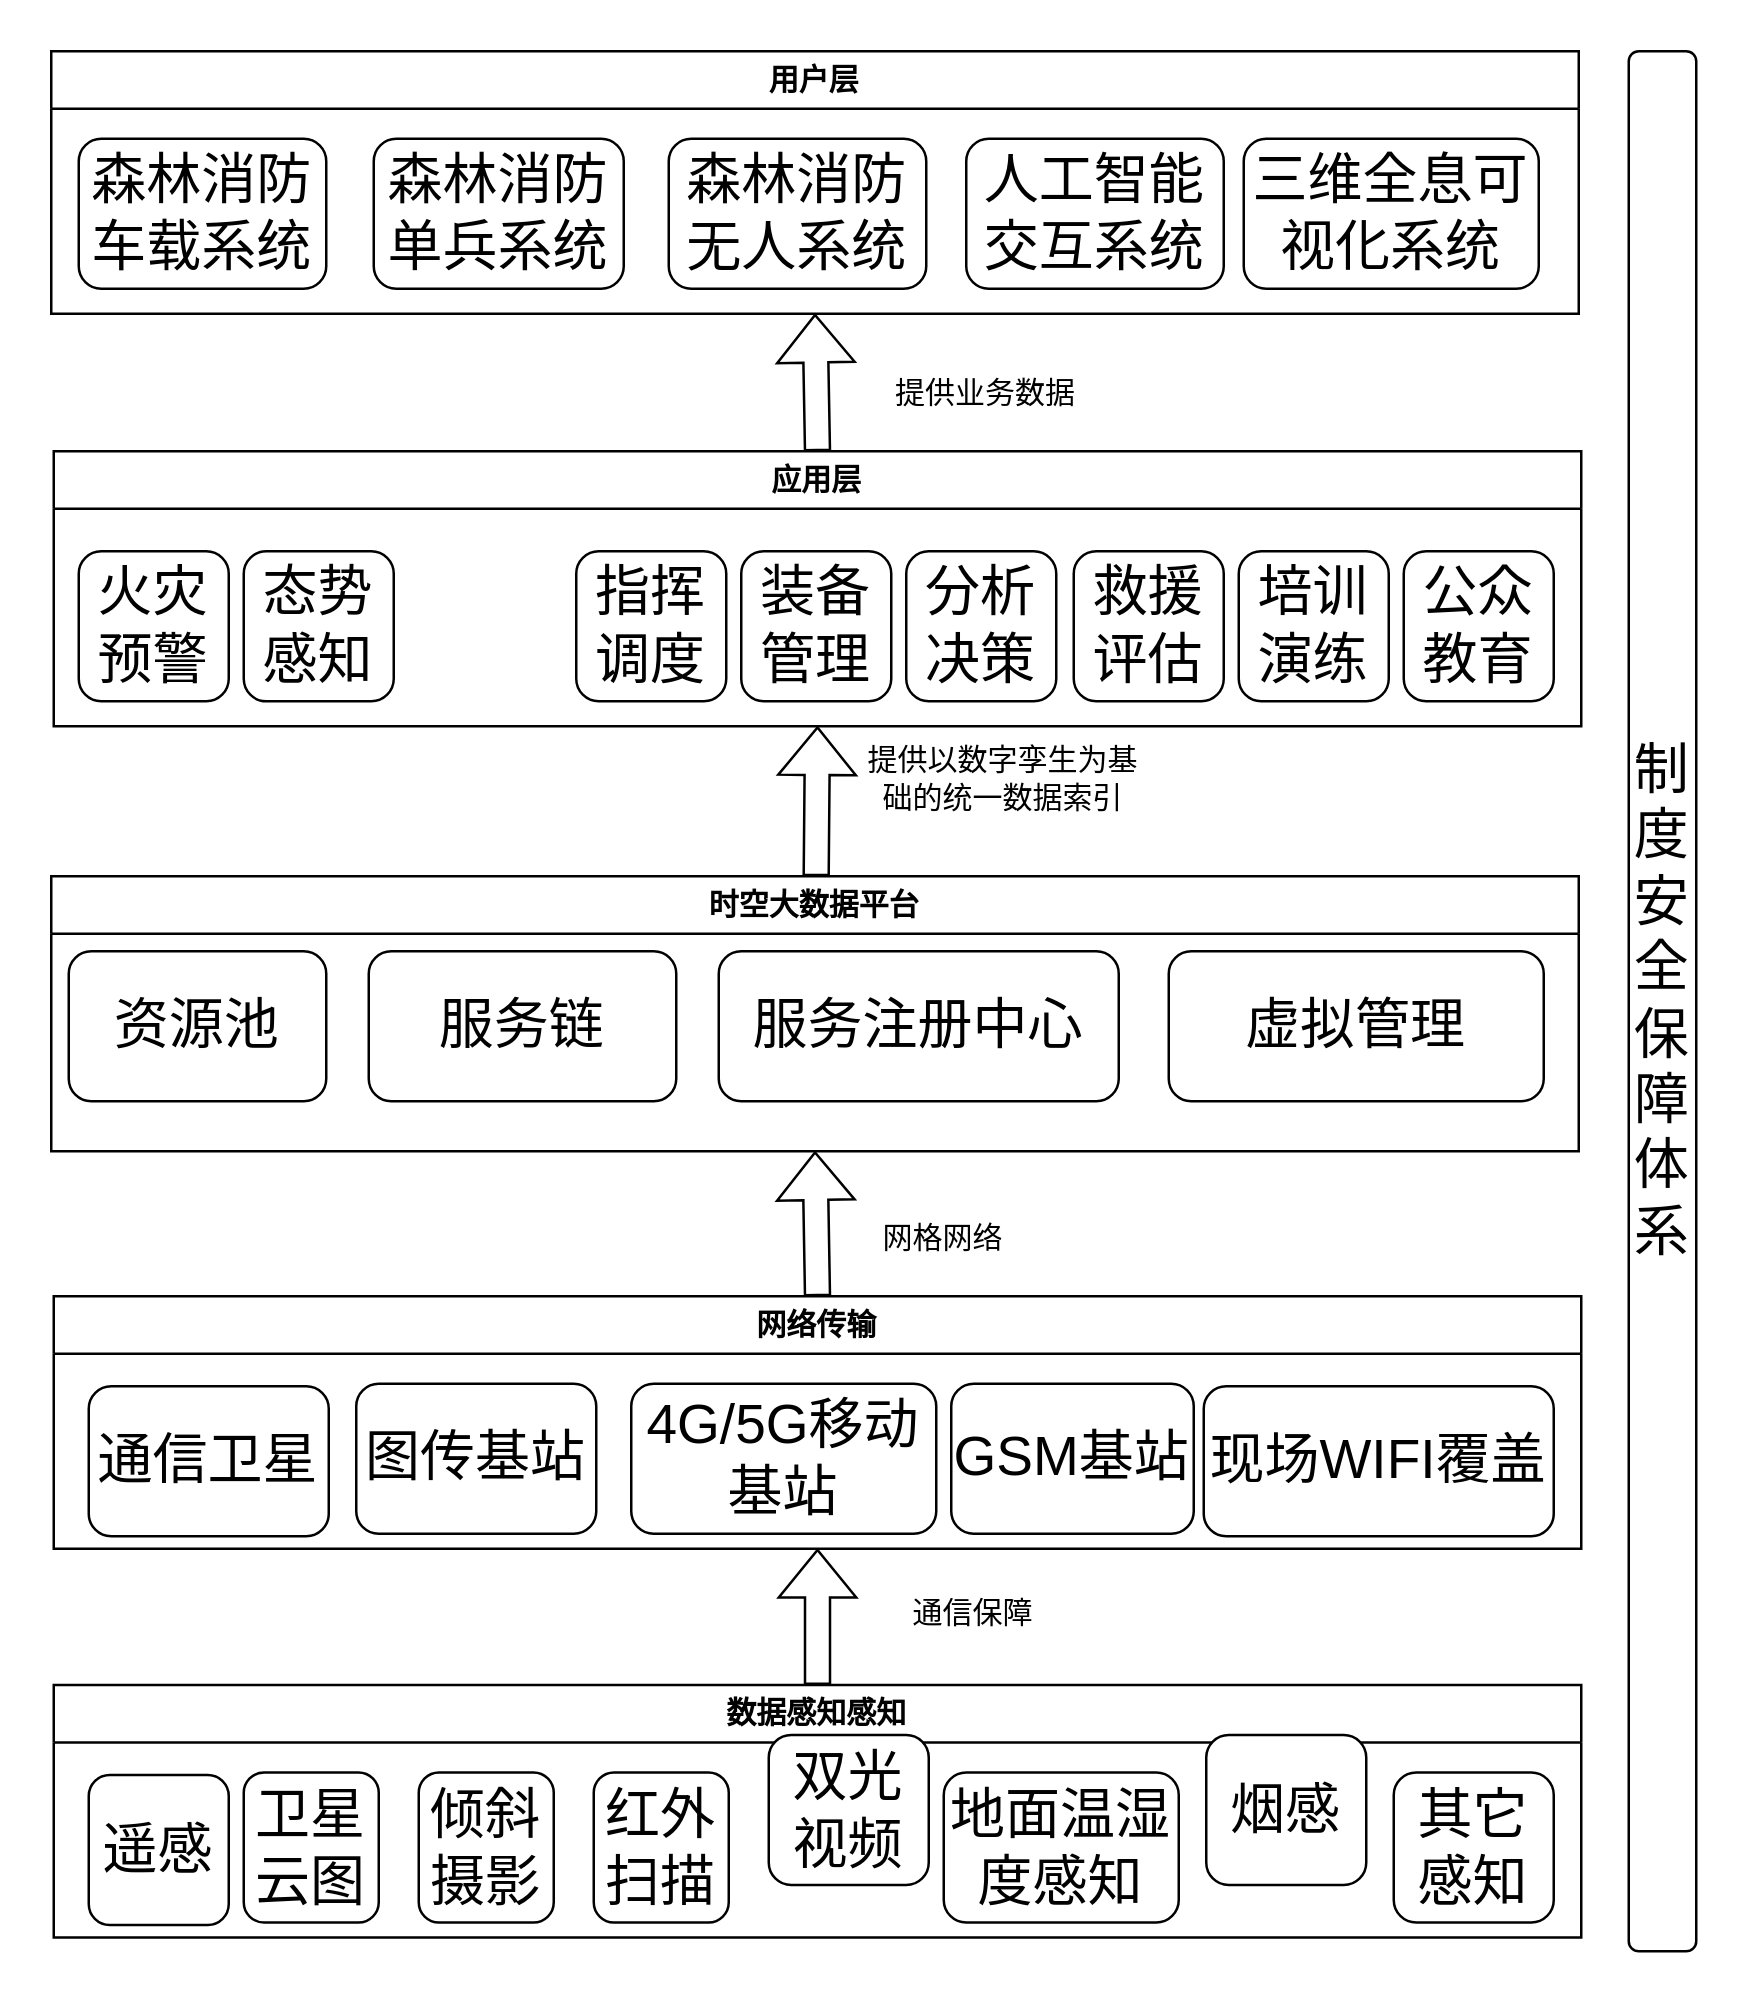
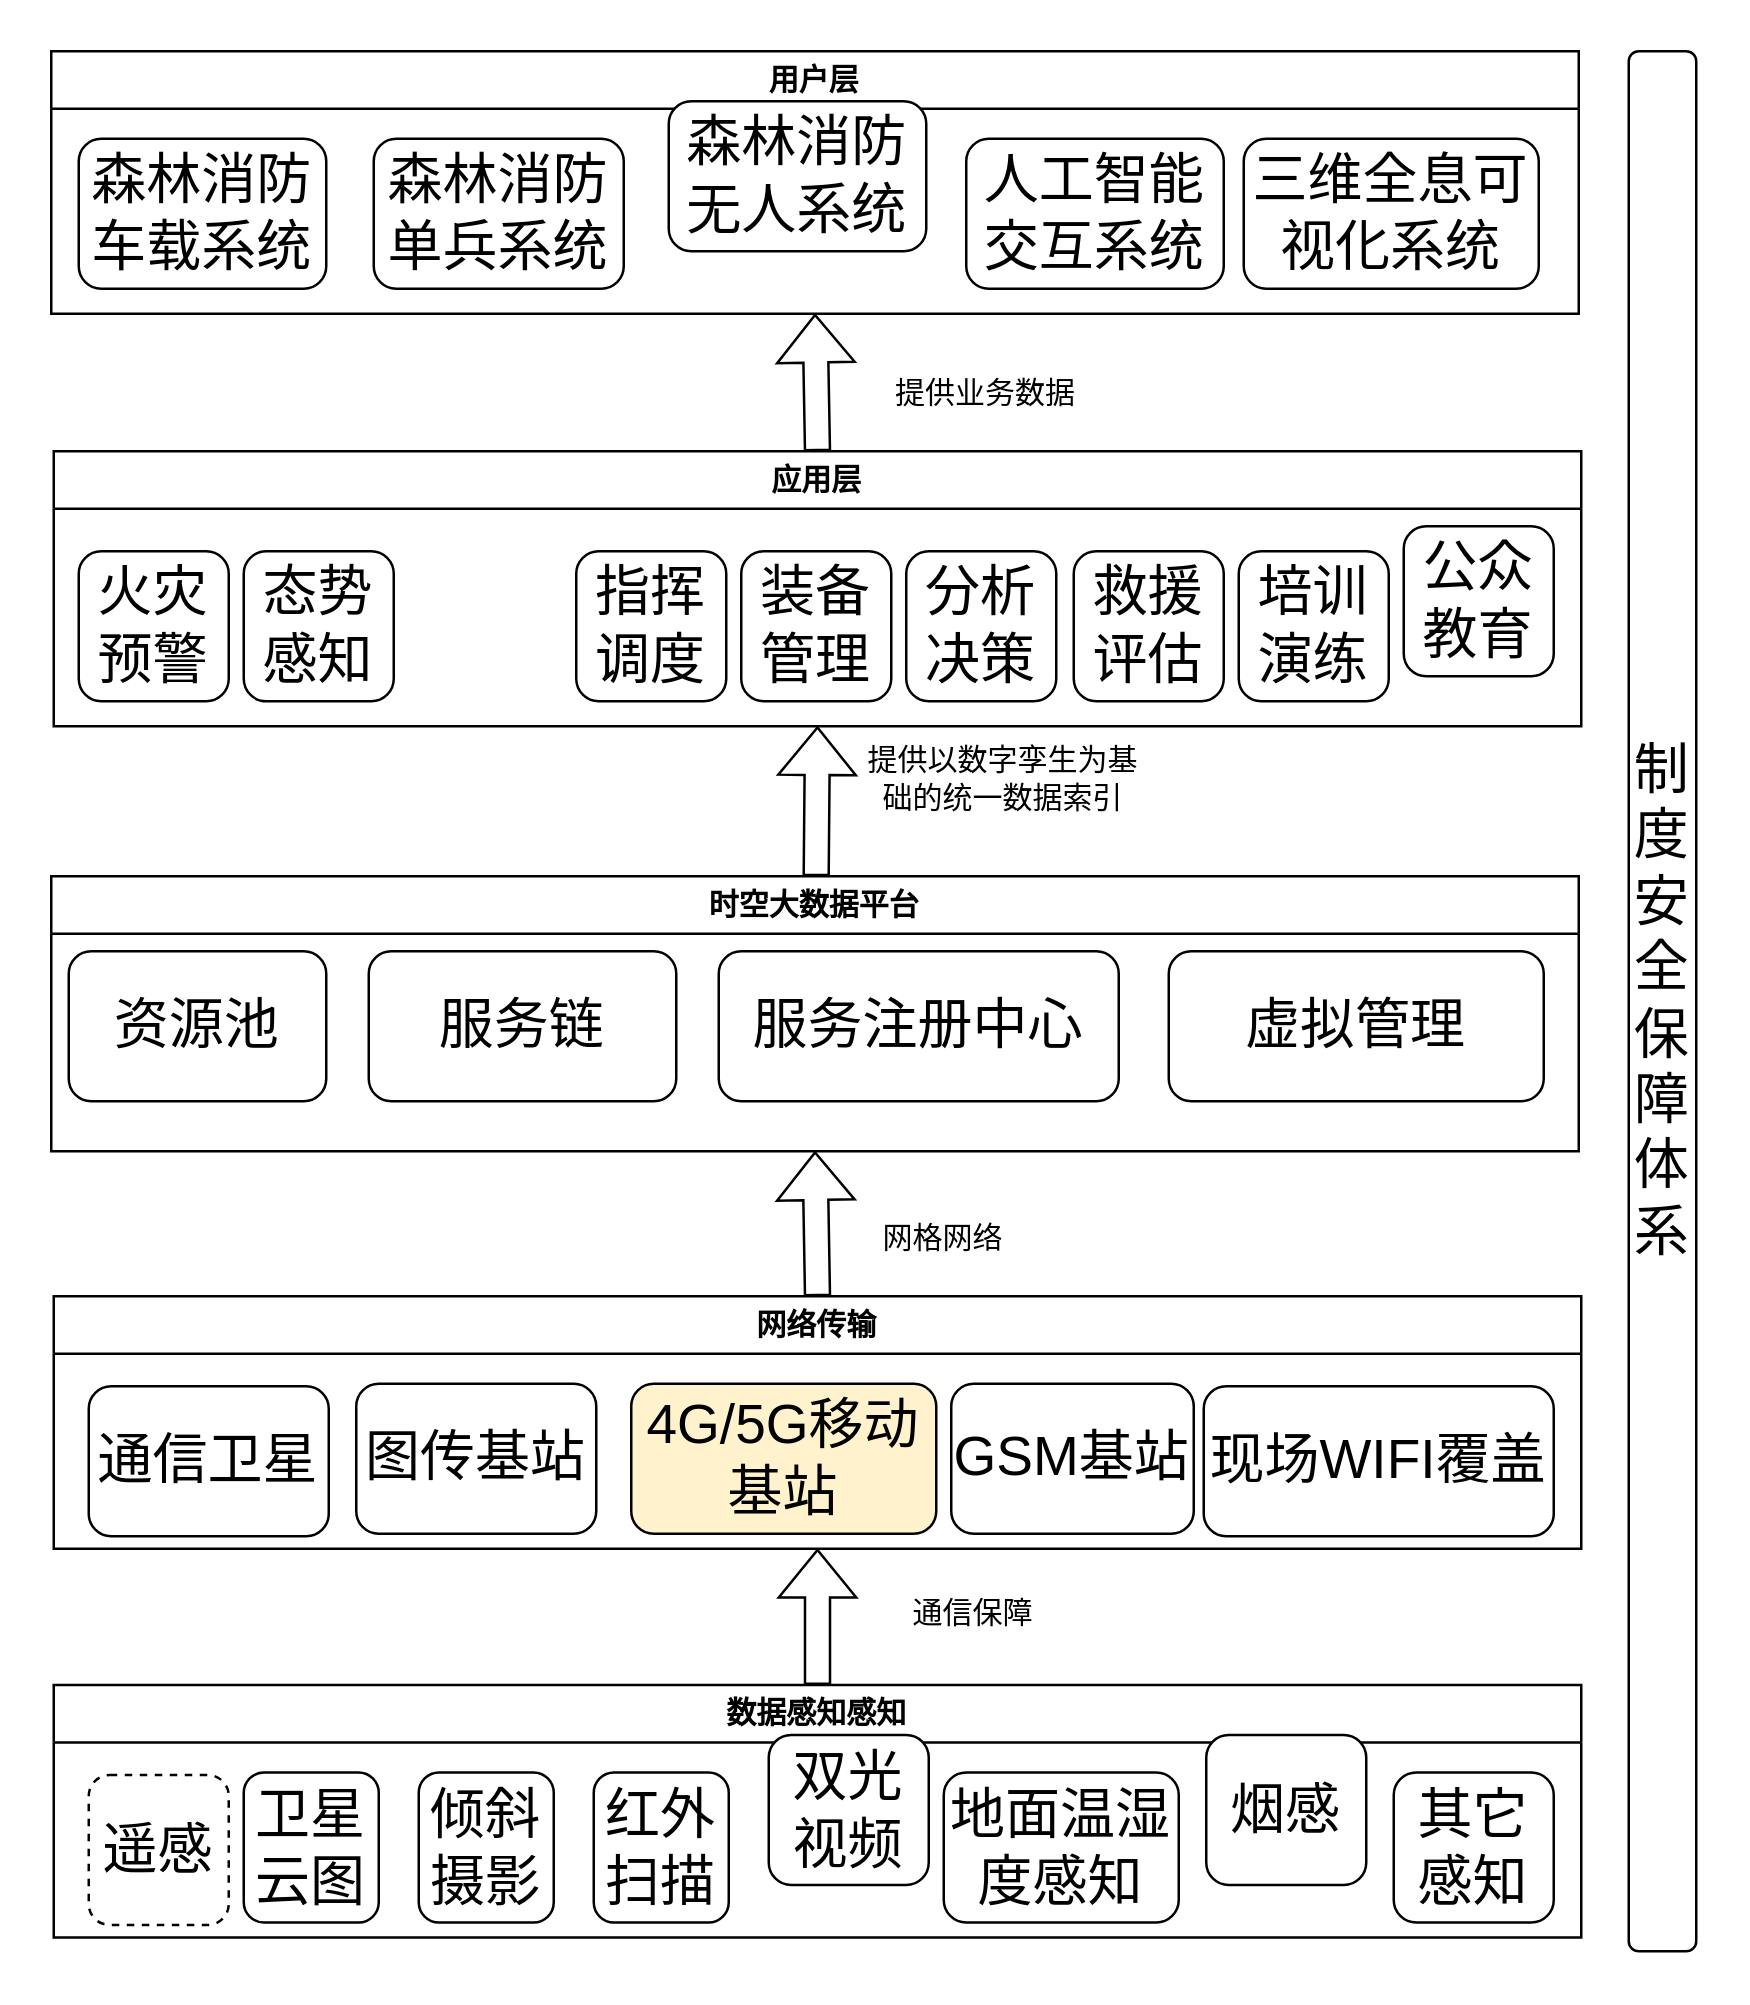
- <mxCell id="25" value="&lt;span style=&quot;font-size: 22px;&quot;&gt;森林消防无人系统&lt;/span&gt;" style="rounded=1;whiteSpace=wrap;html=1;flipH=1;" vertex="1" parent="22"><mxGeometry x="247" y="35" width="103" height="60" as="geometry" /></mxCell>
+ <mxCell id="25" value="&lt;span style=&quot;font-size: 22px;&quot;&gt;森林消防无人系统&lt;/span&gt;" style="rounded=1;whiteSpace=wrap;html=1;flipH=1;" vertex="1" parent="22"><mxGeometry x="247" y="20" width="103" height="60" as="geometry" /></mxCell>
- <mxCell id="18" value="&lt;span style=&quot;font-size: 22px;&quot;&gt;公众教育&lt;/span&gt;" style="rounded=1;whiteSpace=wrap;html=1;" vertex="1" parent="13"><mxGeometry x="540" y="40" width="60" height="60" as="geometry" /></mxCell>
+ <mxCell id="18" value="&lt;span style=&quot;font-size: 22px;&quot;&gt;公众教育&lt;/span&gt;" style="rounded=1;whiteSpace=wrap;html=1;" vertex="1" parent="13"><mxGeometry x="540" y="30" width="60" height="60" as="geometry" /></mxCell>
- <mxCell id="5" value="&lt;font style=&quot;font-size: 22px;&quot;&gt;4G/5G移动基站&lt;/font&gt;" style="rounded=1;whiteSpace=wrap;html=1;" vertex="1" parent="2"><mxGeometry x="231" y="35" width="122" height="60" as="geometry" /></mxCell>
+ <mxCell id="5" value="&lt;font style=&quot;font-size: 22px;&quot;&gt;4G/5G移动基站&lt;/font&gt;" style="rounded=1;whiteSpace=wrap;html=1;fillColor=#fff2cc;" vertex="1" parent="2"><mxGeometry x="231" y="35" width="122" height="60" as="geometry" /></mxCell>
- <mxCell id="34" value="&lt;span style=&quot;font-size: 22px;&quot;&gt;遥感&lt;/span&gt;" style="rounded=1;whiteSpace=wrap;html=1;" vertex="1" parent="33"><mxGeometry x="14" y="36" width="56" height="60" as="geometry" /></mxCell>
+ <mxCell id="34" value="&lt;span style=&quot;font-size: 22px;&quot;&gt;遥感&lt;/span&gt;" style="rounded=1;whiteSpace=wrap;html=1;dashed=1;" vertex="1" parent="33"><mxGeometry x="14" y="36" width="56" height="60" as="geometry" /></mxCell>
